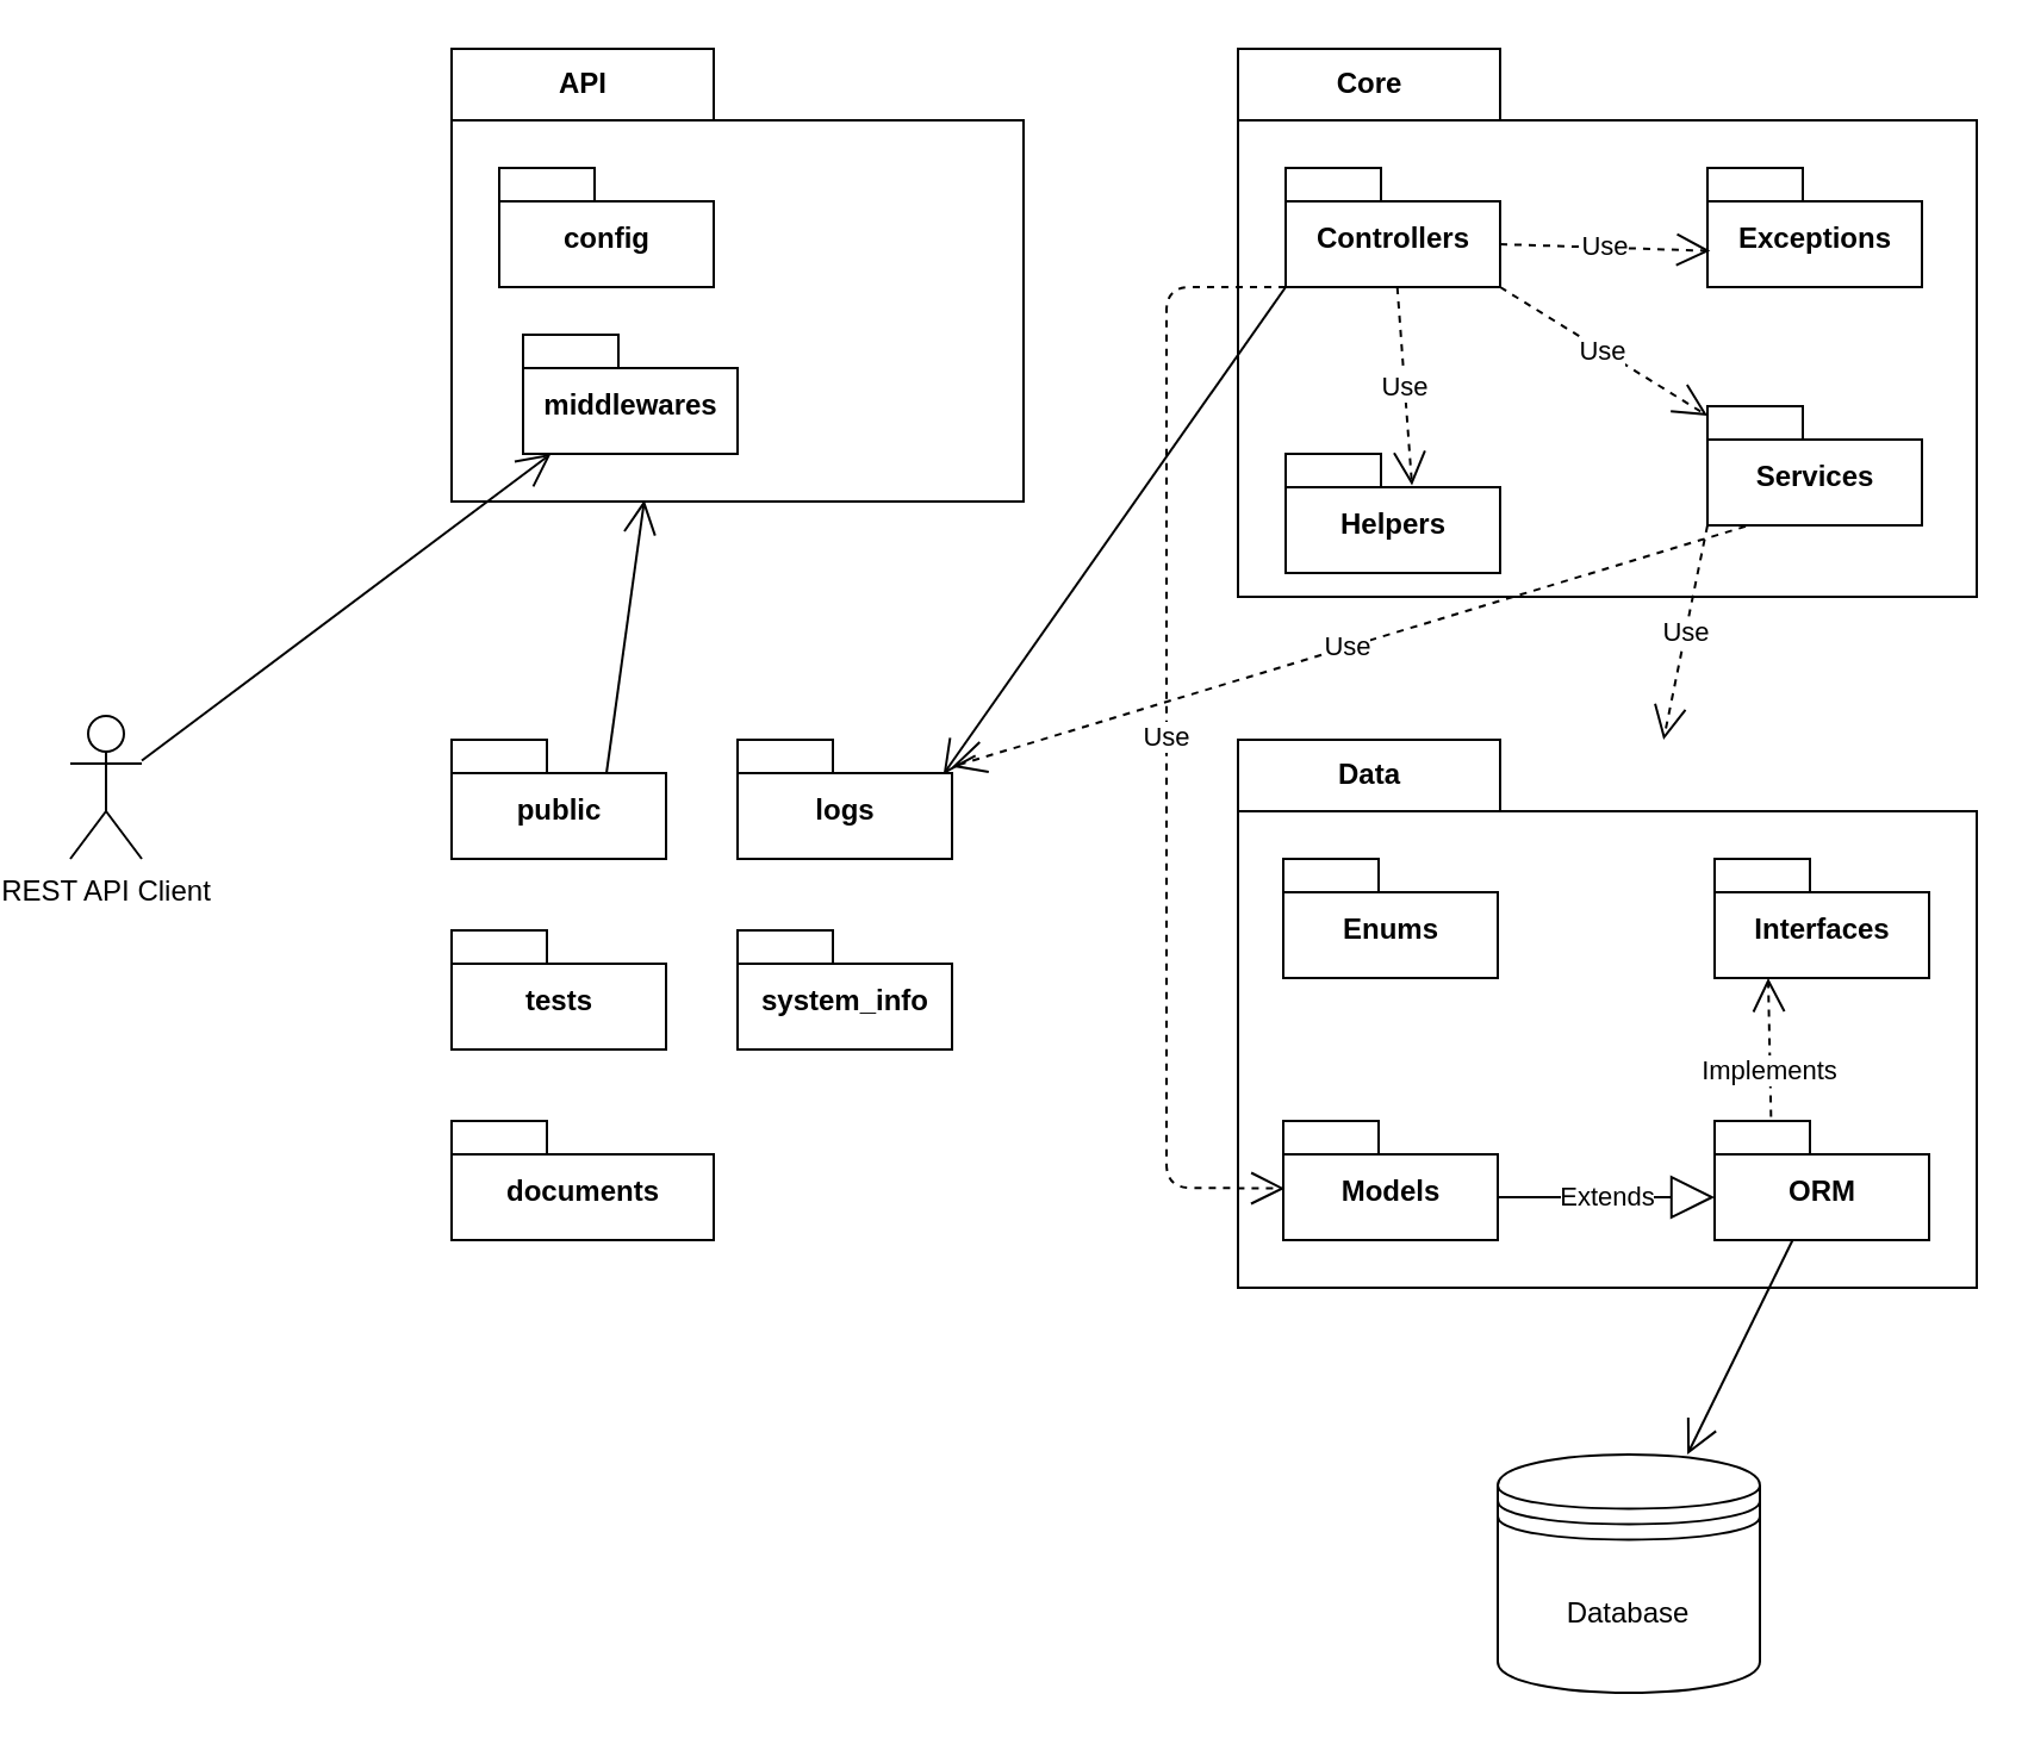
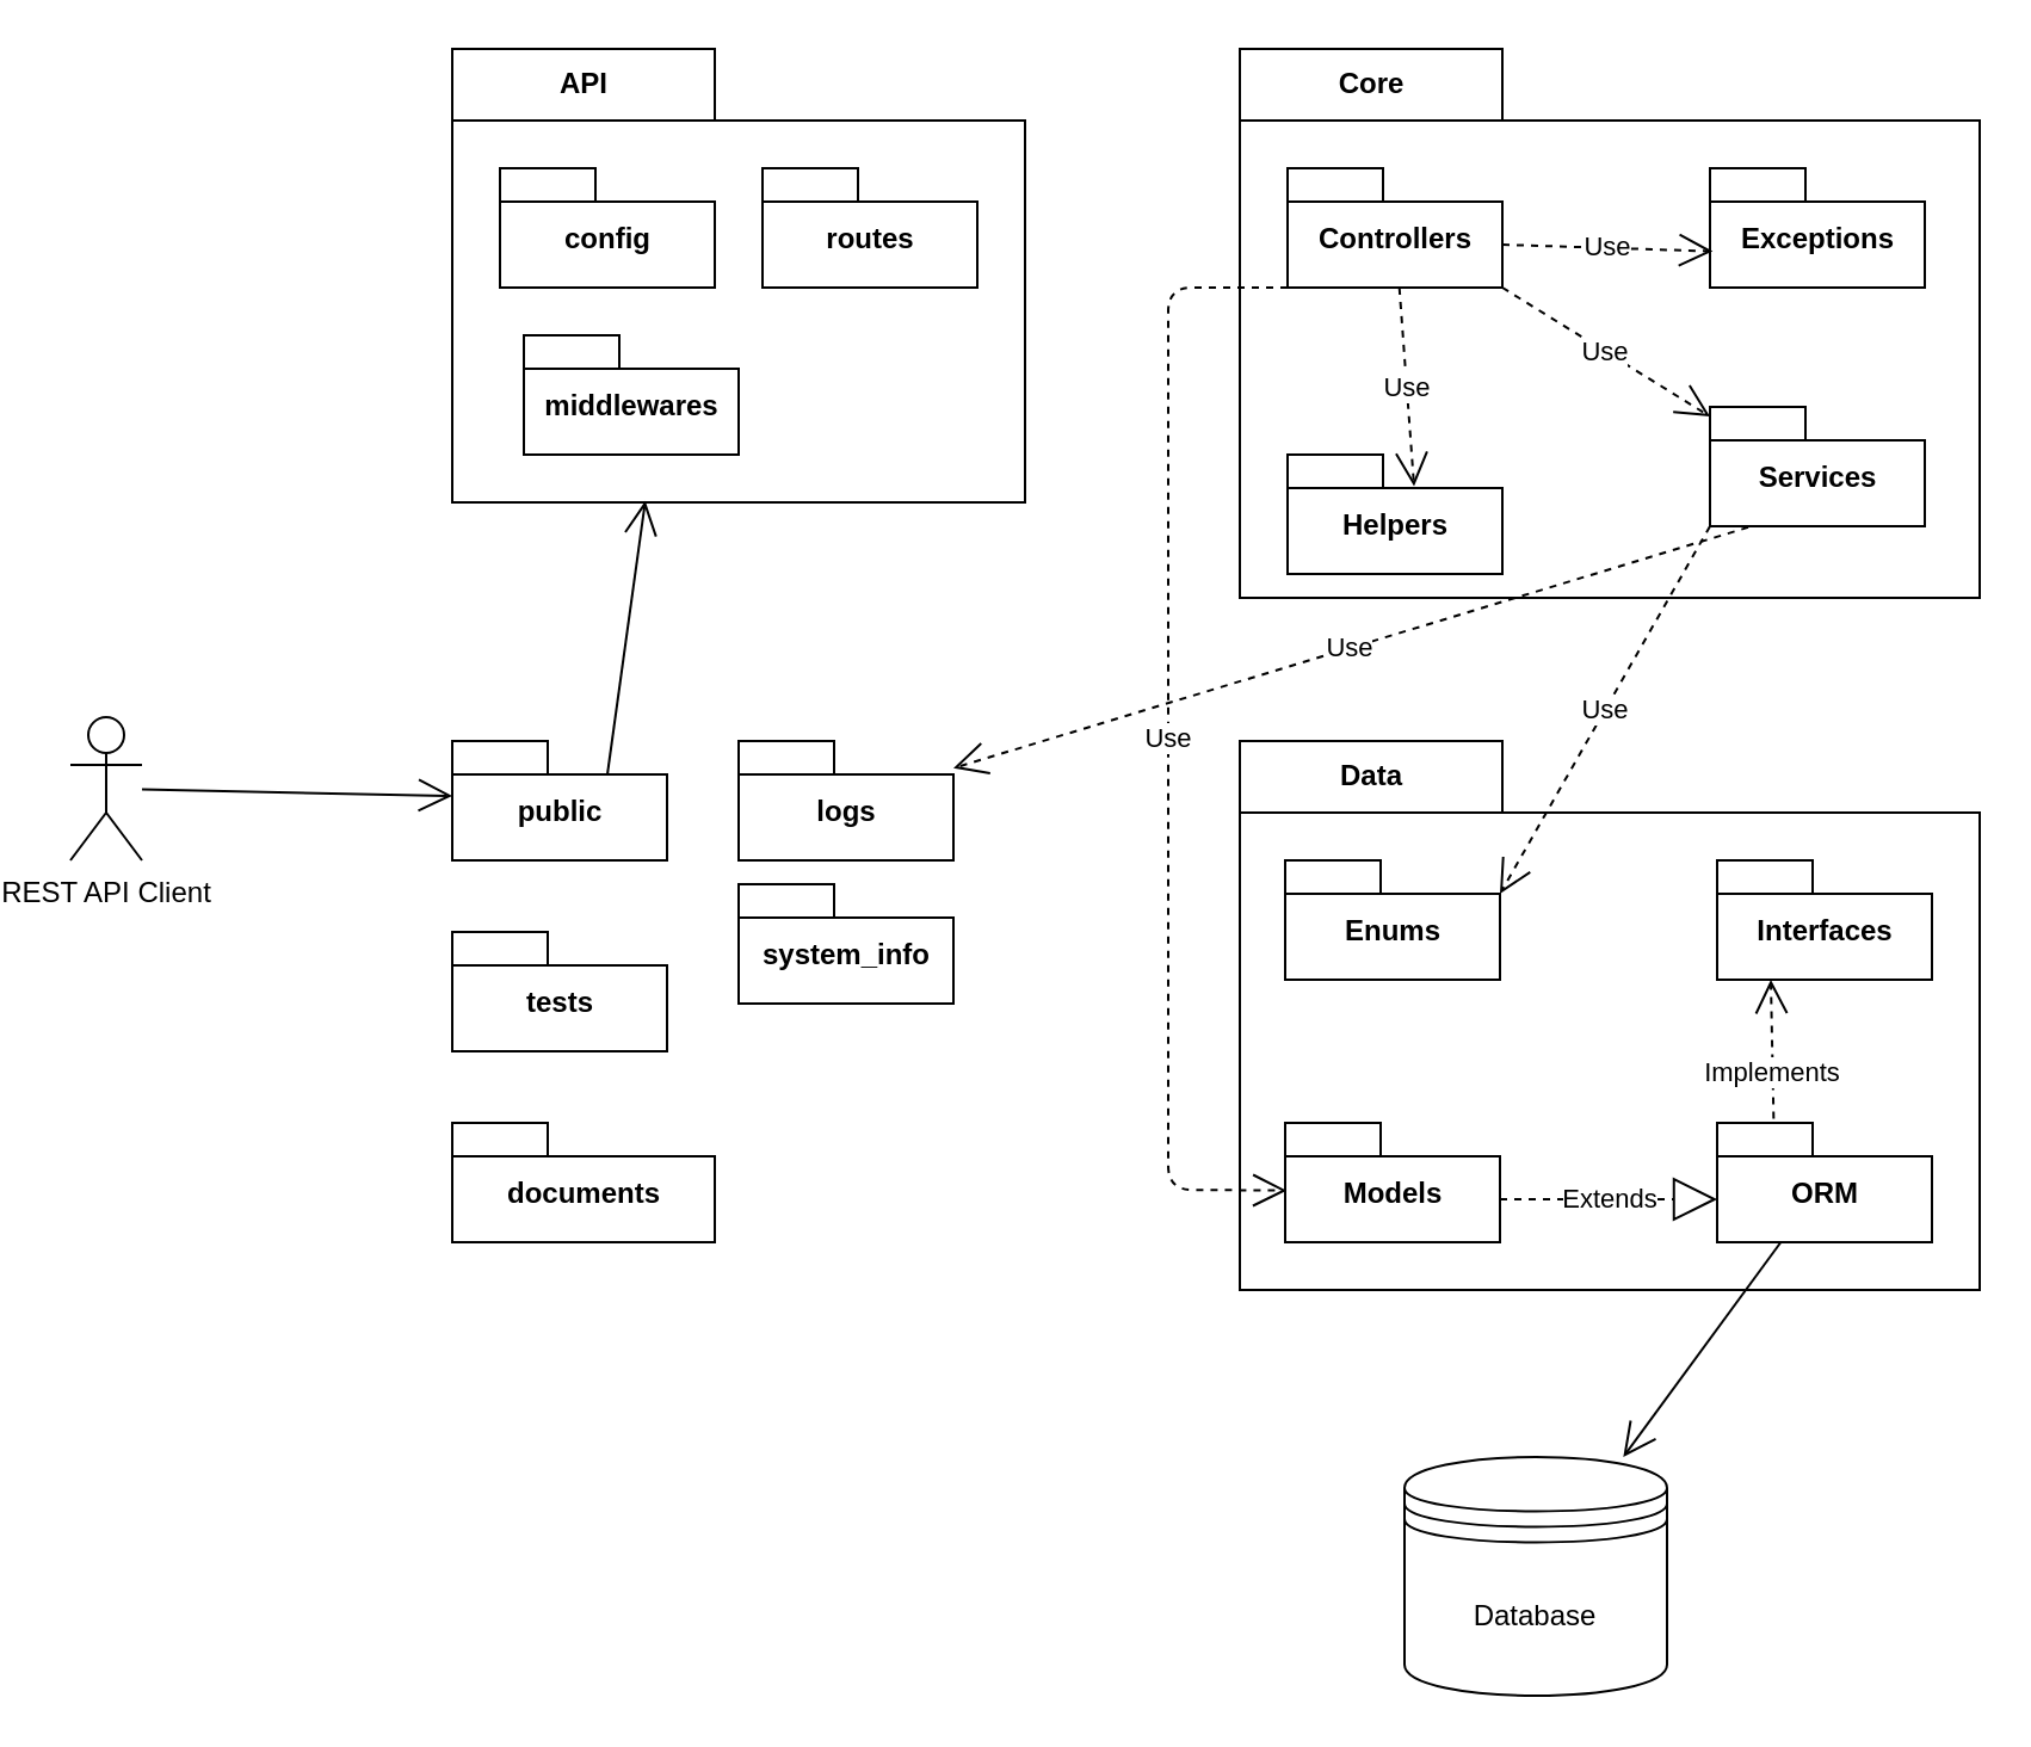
+ <mxCell id="5" value="routes" style="shape=folder;fontStyle=1;spacingTop=10;tabWidth=40;tabHeight=14;tabPosition=left;html=1;" vertex="1" parent="2"><mxGeometry x="130" y="50" width="90" height="50" as="geometry" /></mxCell>
- <mxCell id="27" value="" style="endArrow=open;endFill=1;endSize=12;html=1;" edge="1" parent="1" source="26" target="6"><mxGeometry width="160" relative="1" as="geometry"><mxPoint x="200" y="270" as="sourcePoint" /><mxPoint x="360" y="270" as="targetPoint" /></mxGeometry></mxCell>
+ <mxCell id="27" value="" style="endArrow=open;endFill=1;endSize=12;html=1;entryX=0;entryY=0;entryDx=0;entryDy=23;entryPerimeter=0;" edge="1" parent="1" source="26" target="30"><mxGeometry width="160" relative="1" as="geometry"><mxPoint x="200" y="270" as="sourcePoint" /><mxPoint x="360" y="270" as="targetPoint" /></mxGeometry></mxCell>
- <mxCell id="35" value="" style="endArrow=open;endFill=1;endSize=12;html=1;entryX=0.96;entryY=0.289;entryDx=0;entryDy=0;entryPerimeter=0;exitX=0;exitY=0;exitDx=0;exitDy=50;exitPerimeter=0;" edge="1" parent="1" source="8" target="31"><mxGeometry width="160" relative="1" as="geometry"><mxPoint x="50" y="124.797" as="sourcePoint" /><mxPoint x="189.28" y="122.91" as="targetPoint" /></mxGeometry></mxCell>
- <mxCell id="25" value="Use" style="endArrow=open;endSize=12;dashed=1;html=1;exitX=0;exitY=0;exitDx=0;exitDy=50;exitPerimeter=0;" edge="1" parent="1" source="11" target="15"><mxGeometry width="160" relative="1" as="geometry"><mxPoint x="733.02" y="230.45" as="sourcePoint" /><mxPoint x="622.16" y="495" as="targetPoint" /></mxGeometry></mxCell>
+ <mxCell id="25" value="Use" style="endArrow=open;endSize=12;dashed=1;html=1;entryX=0;entryY=0;entryDx=90;entryDy=14;entryPerimeter=0;exitX=0;exitY=0;exitDx=0;exitDy=50;exitPerimeter=0;" edge="1" parent="1" source="11" target="16"><mxGeometry width="160" relative="1" as="geometry"><mxPoint x="733.02" y="230.45" as="sourcePoint" /><mxPoint x="622.16" y="495" as="targetPoint" /></mxGeometry></mxCell>
- <mxCell id="34" value="system_info" style="shape=folder;fontStyle=1;spacingTop=10;tabWidth=40;tabHeight=14;tabPosition=left;html=1;" vertex="1" parent="1"><mxGeometry x="300" y="390" width="90" height="50" as="geometry" /></mxCell>
+ <mxCell id="34" value="system_info" style="shape=folder;fontStyle=1;spacingTop=10;tabWidth=40;tabHeight=14;tabPosition=left;html=1;" vertex="1" parent="1"><mxGeometry x="300" y="370" width="90" height="50" as="geometry" /></mxCell>
- <mxCell id="20" value="Extends" style="endArrow=block;endSize=16;endFill=0;html=1;entryX=0;entryY=0;entryDx=0;entryDy=32;entryPerimeter=0;exitX=0;exitY=0;exitDx=90;exitDy=32;exitPerimeter=0;" edge="1" parent="1" source="18" target="19"><mxGeometry width="160" relative="1" as="geometry"><mxPoint x="500" y="300" as="sourcePoint" /><mxPoint x="660" y="300" as="targetPoint" /></mxGeometry></mxCell>
+ <mxCell id="20" value="Extends" style="endArrow=block;endSize=16;endFill=0;html=1;entryX=0;entryY=0;entryDx=0;entryDy=32;entryPerimeter=0;exitX=0;exitY=0;exitDx=90;exitDy=32;exitPerimeter=0;dashed=1;" edge="1" parent="1" source="18" target="19"><mxGeometry width="160" relative="1" as="geometry"><mxPoint x="500" y="300" as="sourcePoint" /><mxPoint x="660" y="300" as="targetPoint" /></mxGeometry></mxCell>
- <mxCell id="28" value="Database" style="shape=datastore;whiteSpace=wrap;html=1;" vertex="1" parent="1"><mxGeometry x="619" y="610" width="110" height="100" as="geometry" /></mxCell>
+ <mxCell id="28" value="Database" style="shape=datastore;whiteSpace=wrap;html=1;" vertex="1" parent="1"><mxGeometry x="579" y="610" width="110" height="100" as="geometry" /></mxCell>
